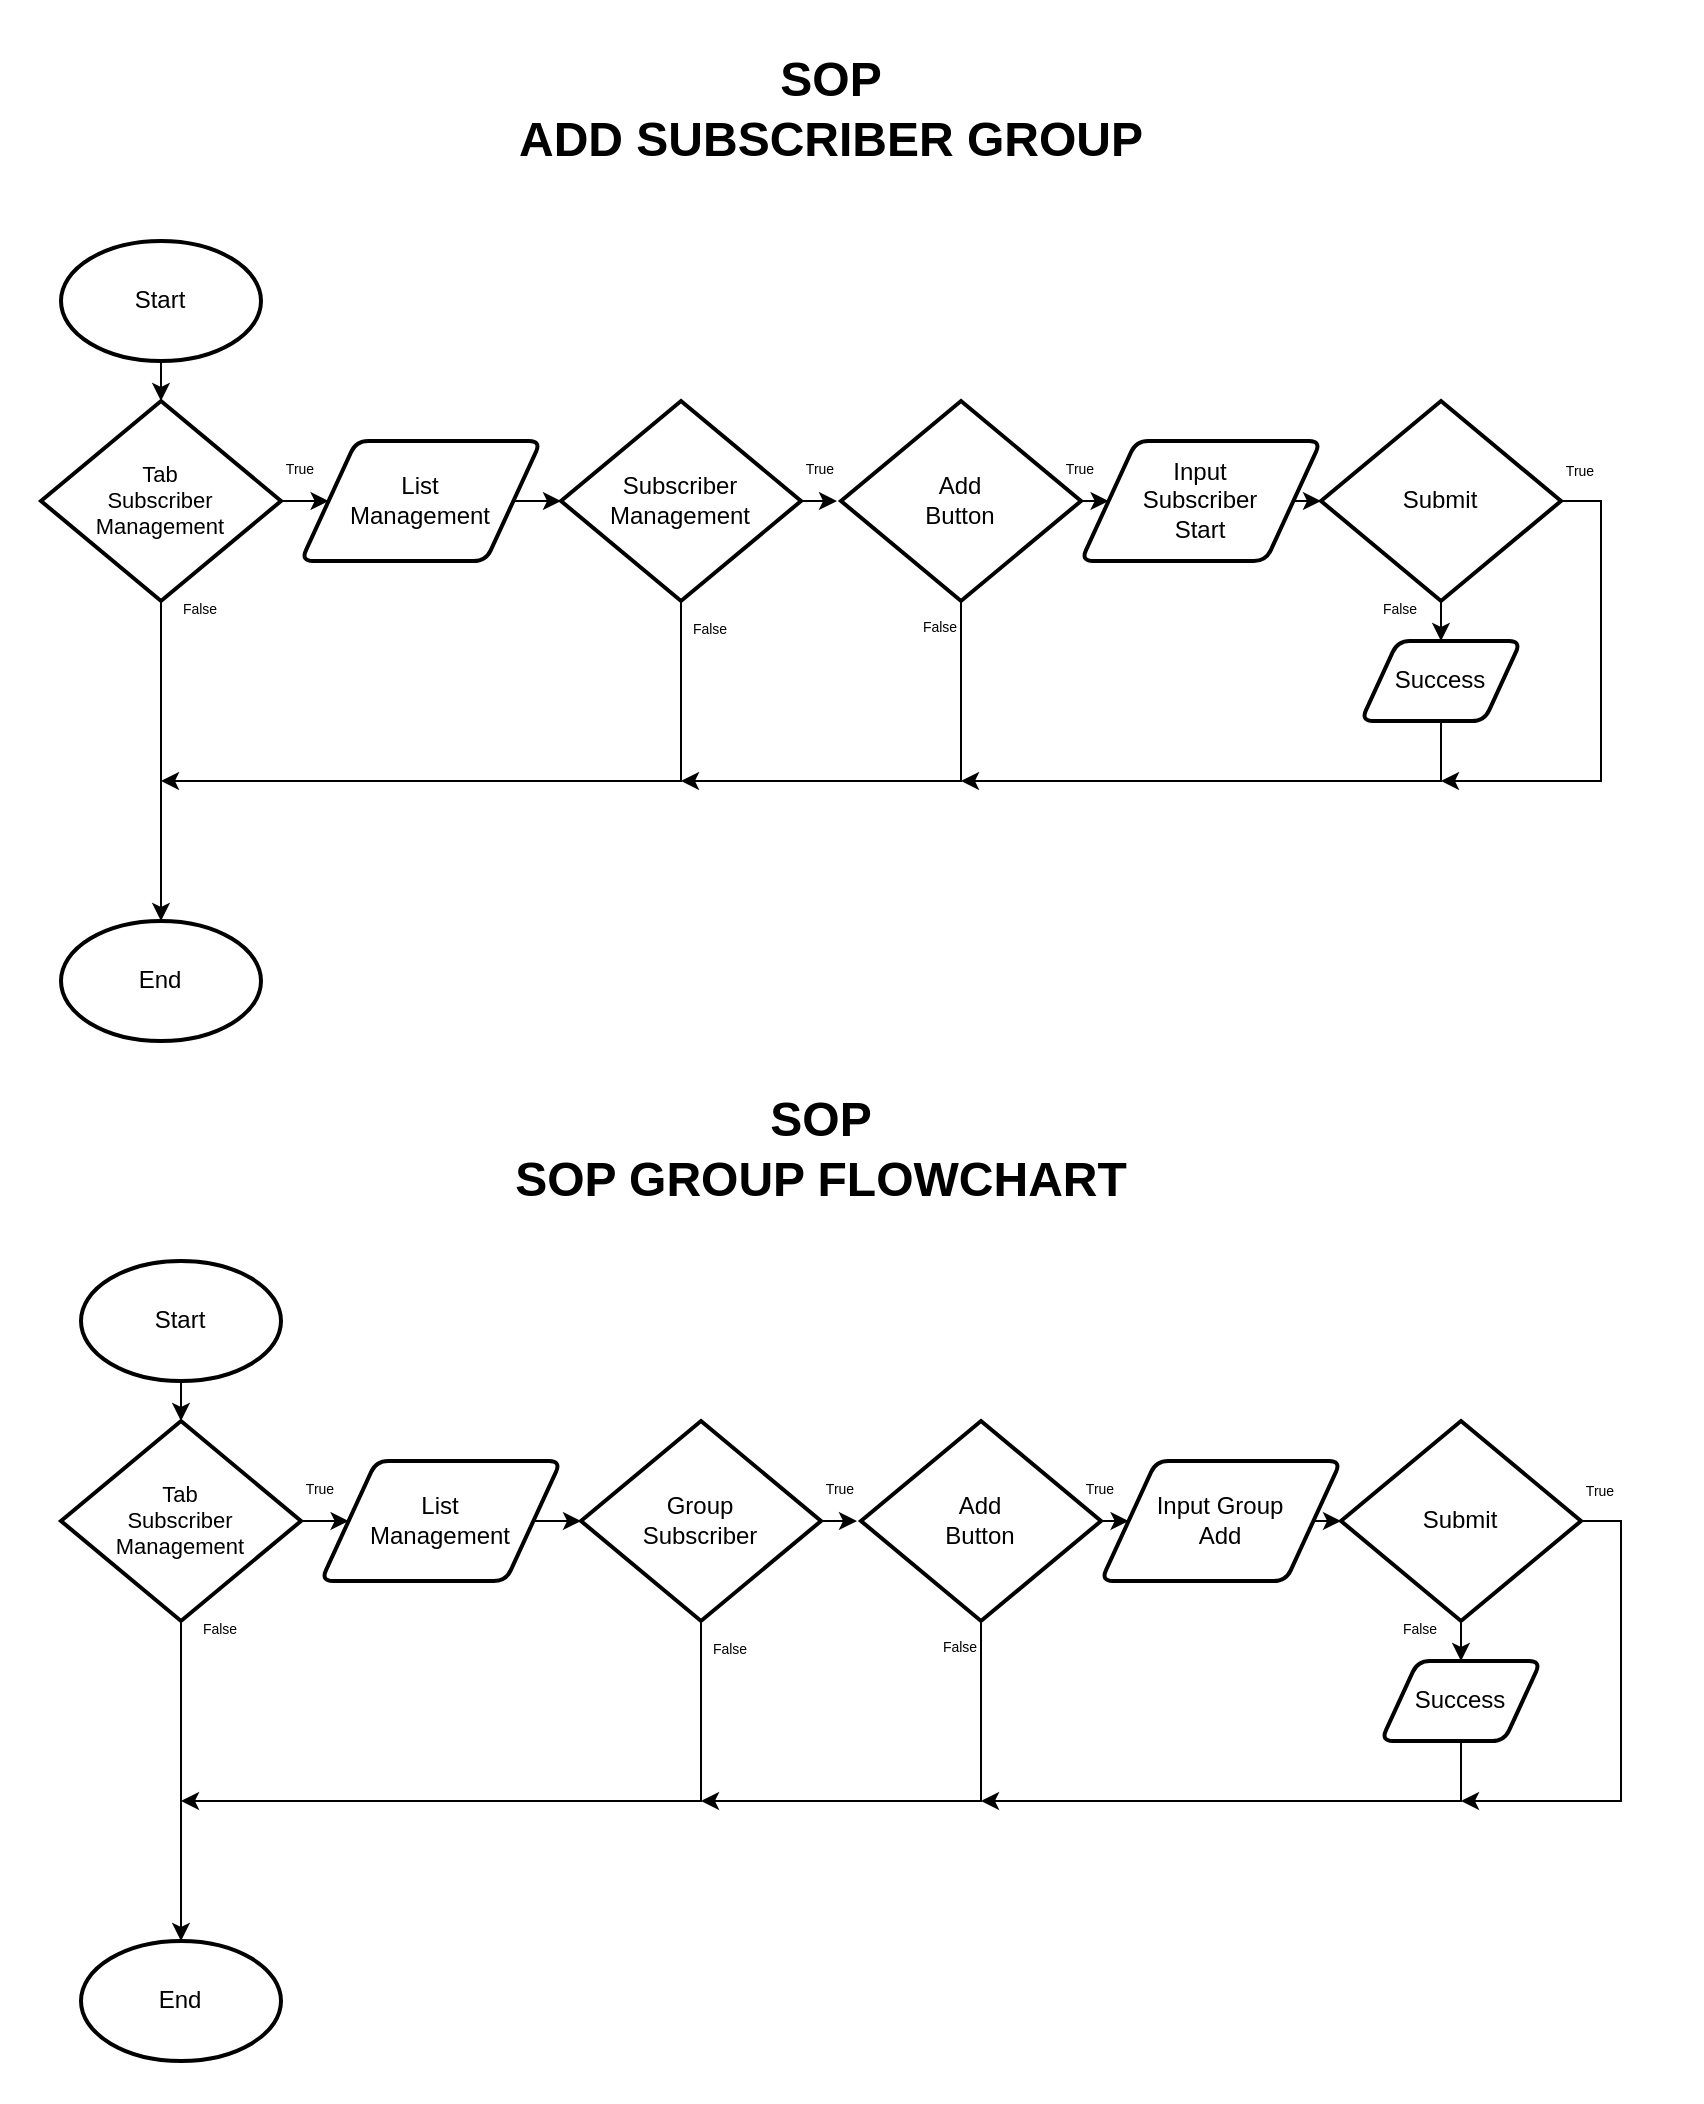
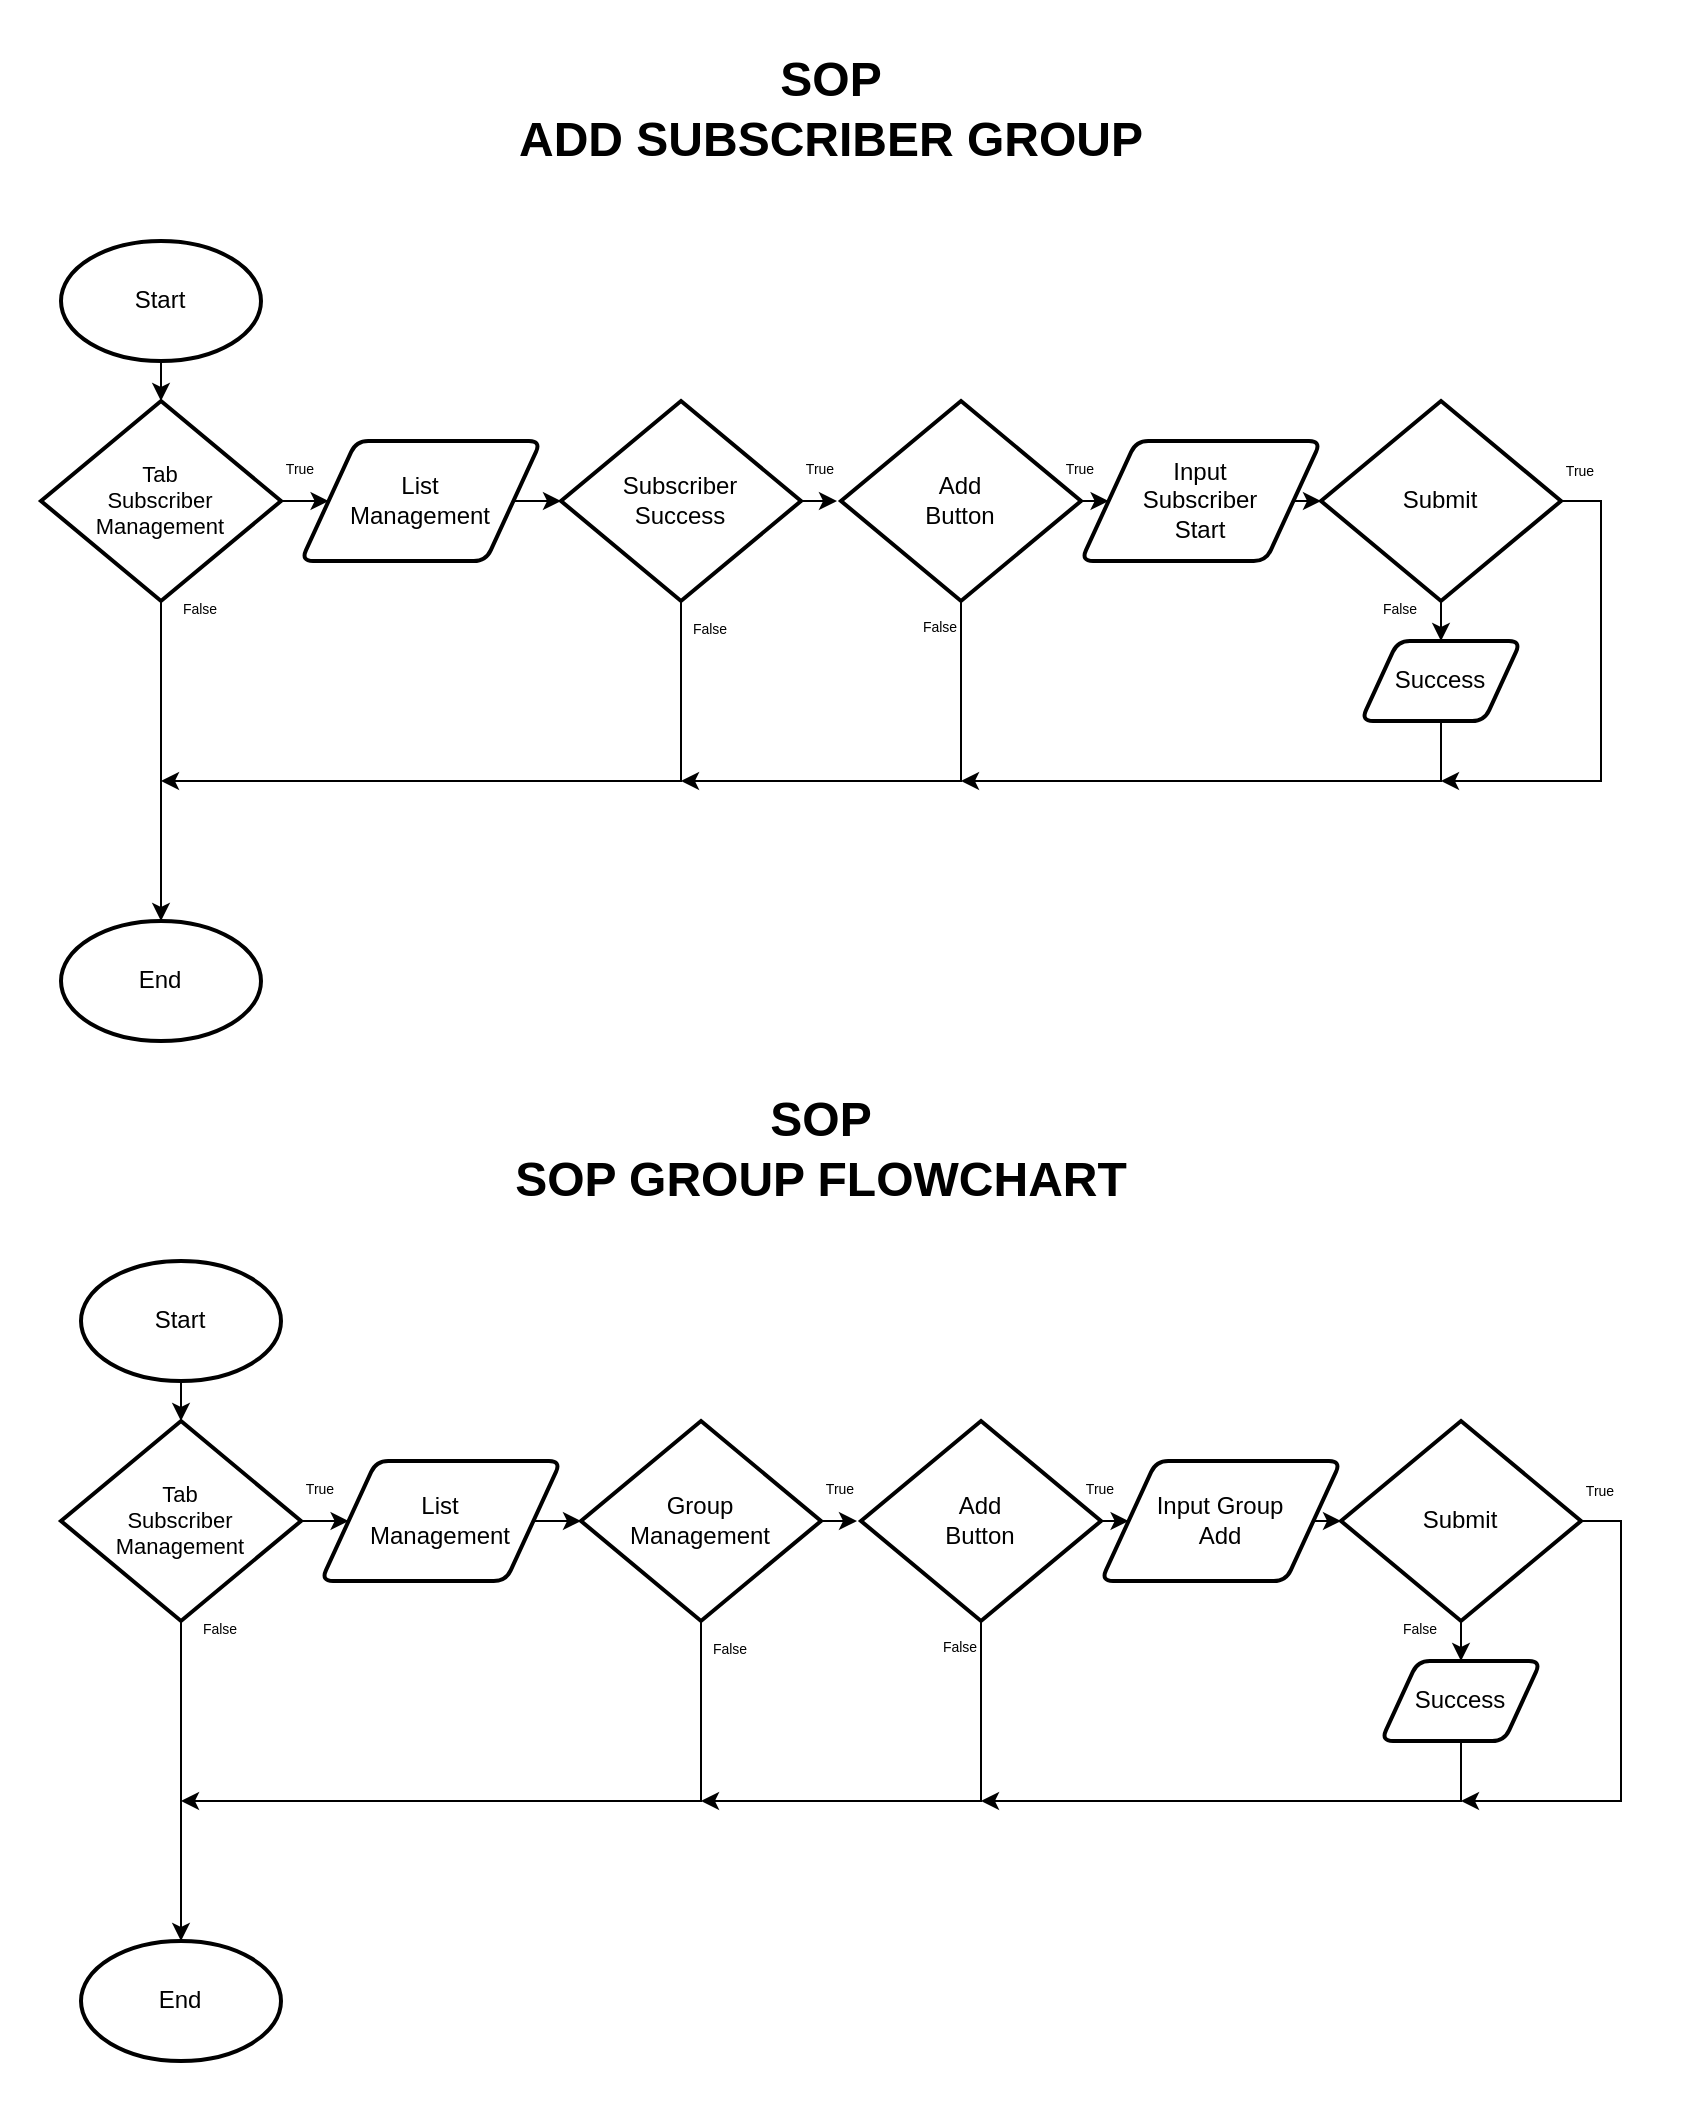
- <mxCell id="9" value="Subscriber&lt;div&gt;Management&lt;/div&gt;" style="strokeWidth=2;html=1;shape=mxgraph.flowchart.decision;whiteSpace=wrap;" vertex="1" parent="4"><mxGeometry x="260" y="80" width="120" height="100" as="geometry" /></mxCell>
+ <mxCell id="9" value="Subscriber&lt;div&gt;Success&lt;/div&gt;" style="strokeWidth=2;html=1;shape=mxgraph.flowchart.decision;whiteSpace=wrap;" vertex="1" parent="4"><mxGeometry x="260" y="80" width="120" height="100" as="geometry" /></mxCell>
- <mxCell id="39" value="Group&lt;div&gt;Subscriber&lt;/div&gt;" style="strokeWidth=2;html=1;shape=mxgraph.flowchart.decision;whiteSpace=wrap;" vertex="1" parent="34"><mxGeometry x="260" y="80" width="120" height="100" as="geometry" /></mxCell>
+ <mxCell id="39" value="Group&lt;div&gt;Management&lt;/div&gt;" style="strokeWidth=2;html=1;shape=mxgraph.flowchart.decision;whiteSpace=wrap;" vertex="1" parent="34"><mxGeometry x="260" y="80" width="120" height="100" as="geometry" /></mxCell>
